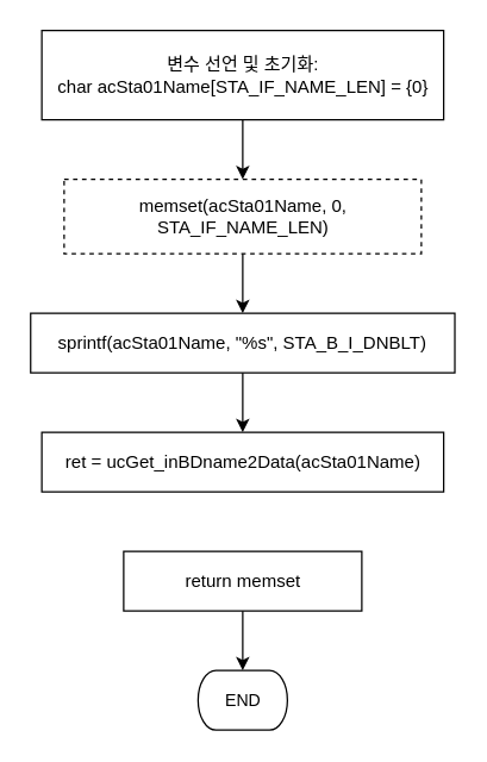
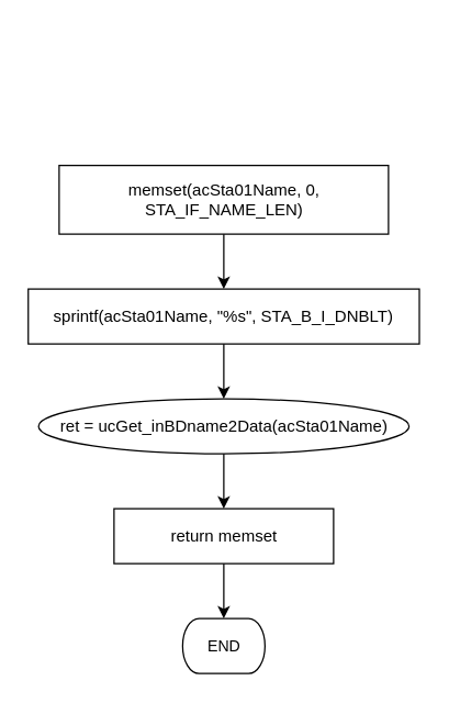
- <mxCell id="2" value="변수 선언 및 초기화:&lt;br&gt;char acSta01Name[STA_IF_NAME_LEN] = {0}" style="rounded=0;whiteSpace=wrap;html=1;strokeWidth=1;fontStyle=0;fillColor=none;strokeColor=#000000;" parent="1" vertex="1"><mxGeometry x="27.5" y="20" width="270" height="60" as="geometry" /></mxCell>
- <mxCell id="8" value="" style="endArrow=classic;html=1;rounded=0;exitX=0.5;exitY=1;exitDx=0;exitDy=0;entryX=0.5;entryY=0;entryDx=0;entryDy=0;" parent="1" source="2" target="3" edge="1"><mxGeometry width="50" height="50" relative="1" as="geometry"><mxPoint x="162.5" y="90" as="sourcePoint" /><mxPoint x="162.5" y="120" as="targetPoint" /></mxGeometry></mxCell>
- <mxCell id="3" value="memset(acSta01Name, 0, STA_IF_NAME_LEN)" style="rounded=0;whiteSpace=wrap;html=1;strokeWidth=1;fontStyle=0;fillColor=none;strokeColor=#000000;dashed=1;" parent="1" vertex="1"><mxGeometry x="42.5" y="120" width="240" height="50" as="geometry" /></mxCell>
+ <mxCell id="3" value="memset(acSta01Name, 0, STA_IF_NAME_LEN)" style="rounded=0;whiteSpace=wrap;html=1;strokeWidth=1;fontStyle=0;fillColor=none;strokeColor=#000000;" parent="1" vertex="1"><mxGeometry x="42.5" y="120" width="240" height="50" as="geometry" /></mxCell>
- <mxCell id="5" value="ret = ucGet_inBDname2Data(acSta01Name)" style="rounded=0;whiteSpace=wrap;html=1;strokeWidth=1;fontStyle=0;fillColor=none;strokeColor=#000000;" parent="1" vertex="1"><mxGeometry x="27.5" y="290" width="270" height="40" as="geometry" /></mxCell>
+ <mxCell id="5" value="ret = ucGet_inBDname2Data(acSta01Name)" style="ellipse;whiteSpace=wrap;html=1;strokeWidth=1;fontStyle=0;fillColor=none;strokeColor=#000000;" parent="1" vertex="1"><mxGeometry x="27.5" y="290" width="270" height="40" as="geometry" /></mxCell>
+ <mxCell id="11" value="" style="endArrow=classic;html=1;rounded=0;exitX=0.5;exitY=1;exitDx=0;exitDy=0;entryX=0.5;entryY=0;entryDx=0;entryDy=0;" parent="1" source="5" target="6" edge="1"><mxGeometry width="50" height="50" relative="1" as="geometry"><mxPoint x="162.5" y="390" as="sourcePoint" /><mxPoint x="162.5" y="420" as="targetPoint" /></mxGeometry></mxCell>
